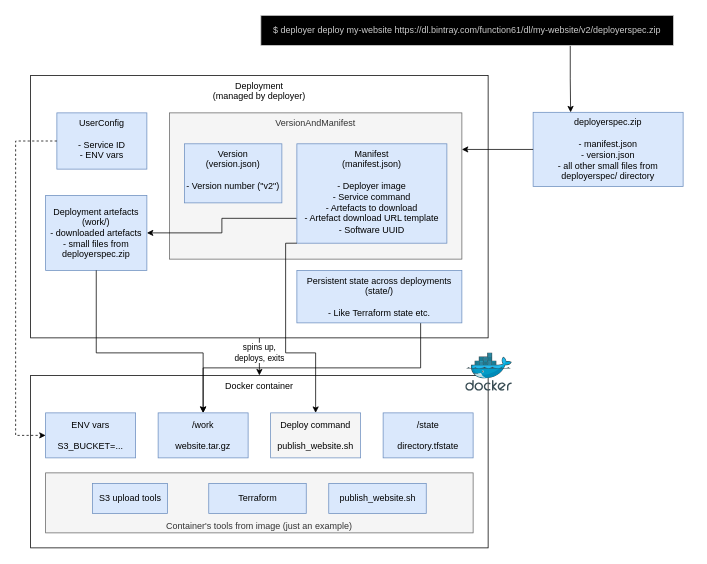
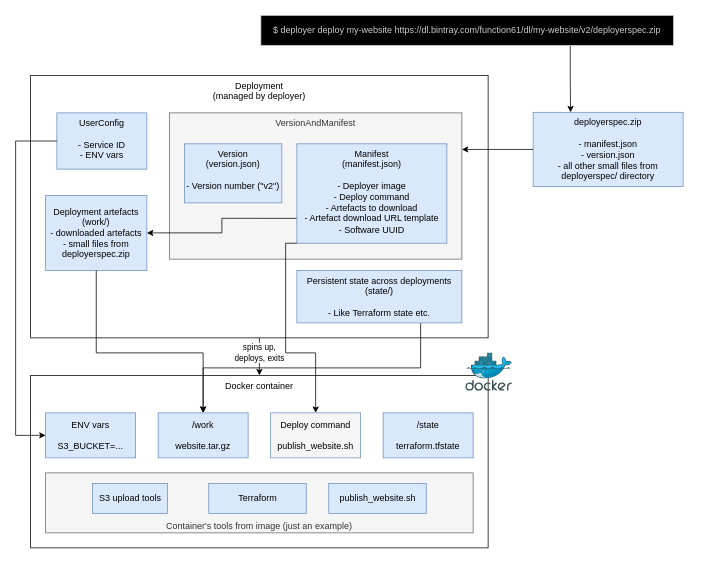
- <mxCell id="9" value="Manifest&lt;br&gt;(manifest.json)&lt;br&gt;&lt;br&gt;- Deployer image&lt;br&gt;- Service command&lt;br&gt;- Artefacts to download&lt;br&gt;- Artefact download URL template&lt;br&gt;- Software UUID" style="rounded=0;whiteSpace=wrap;html=1;verticalAlign=top;fillColor=#dae8fc;strokeColor=#6c8ebf;" vertex="1" parent="1"><mxGeometry x="395" y="191.25" width="200" height="132.5" as="geometry" /></mxCell>
+ <mxCell id="9" value="Manifest&lt;br&gt;(manifest.json)&lt;br&gt;&lt;br&gt;- Deployer image&lt;br&gt;- Deploy command&lt;br&gt;- Artefacts to download&lt;br&gt;- Artefact download URL template&lt;br&gt;- Software UUID" style="rounded=0;whiteSpace=wrap;html=1;verticalAlign=top;fillColor=#dae8fc;strokeColor=#6c8ebf;" vertex="1" parent="1"><mxGeometry x="395" y="191.25" width="200" height="132.5" as="geometry" /></mxCell>
- <mxCell id="19" style="edgeStyle=orthogonalEdgeStyle;rounded=0;orthogonalLoop=1;jettySize=auto;html=1;exitX=0;exitY=0.5;exitDx=0;exitDy=0;entryX=0;entryY=0.5;entryDx=0;entryDy=0;fontColor=#000000;dashed=1;" edge="1" parent="1" source="5" target="16"><mxGeometry relative="1" as="geometry"><Array as="points"><mxPoint x="20" y="188" /><mxPoint x="20" y="580" /></Array></mxGeometry></mxCell>
+ <mxCell id="19" style="edgeStyle=orthogonalEdgeStyle;rounded=0;orthogonalLoop=1;jettySize=auto;html=1;exitX=0;exitY=0.5;exitDx=0;exitDy=0;entryX=0;entryY=0.5;entryDx=0;entryDy=0;fontColor=#000000;" edge="1" parent="1" source="5" target="16"><mxGeometry relative="1" as="geometry"><Array as="points"><mxPoint x="20" y="188" /><mxPoint x="20" y="580" /></Array></mxGeometry></mxCell>
- <mxCell id="20" value="/state&lt;br&gt;&lt;br&gt;directory.tfstate" style="rounded=0;whiteSpace=wrap;html=1;strokeColor=#6c8ebf;fillColor=#dae8fc;" vertex="1" parent="1"><mxGeometry x="510" y="550" width="120" height="60" as="geometry" /></mxCell>
+ <mxCell id="20" value="/state&lt;br&gt;&lt;br&gt;terraform.tfstate" style="rounded=0;whiteSpace=wrap;html=1;strokeColor=#6c8ebf;fillColor=#dae8fc;" vertex="1" parent="1"><mxGeometry x="510" y="550" width="120" height="60" as="geometry" /></mxCell>
